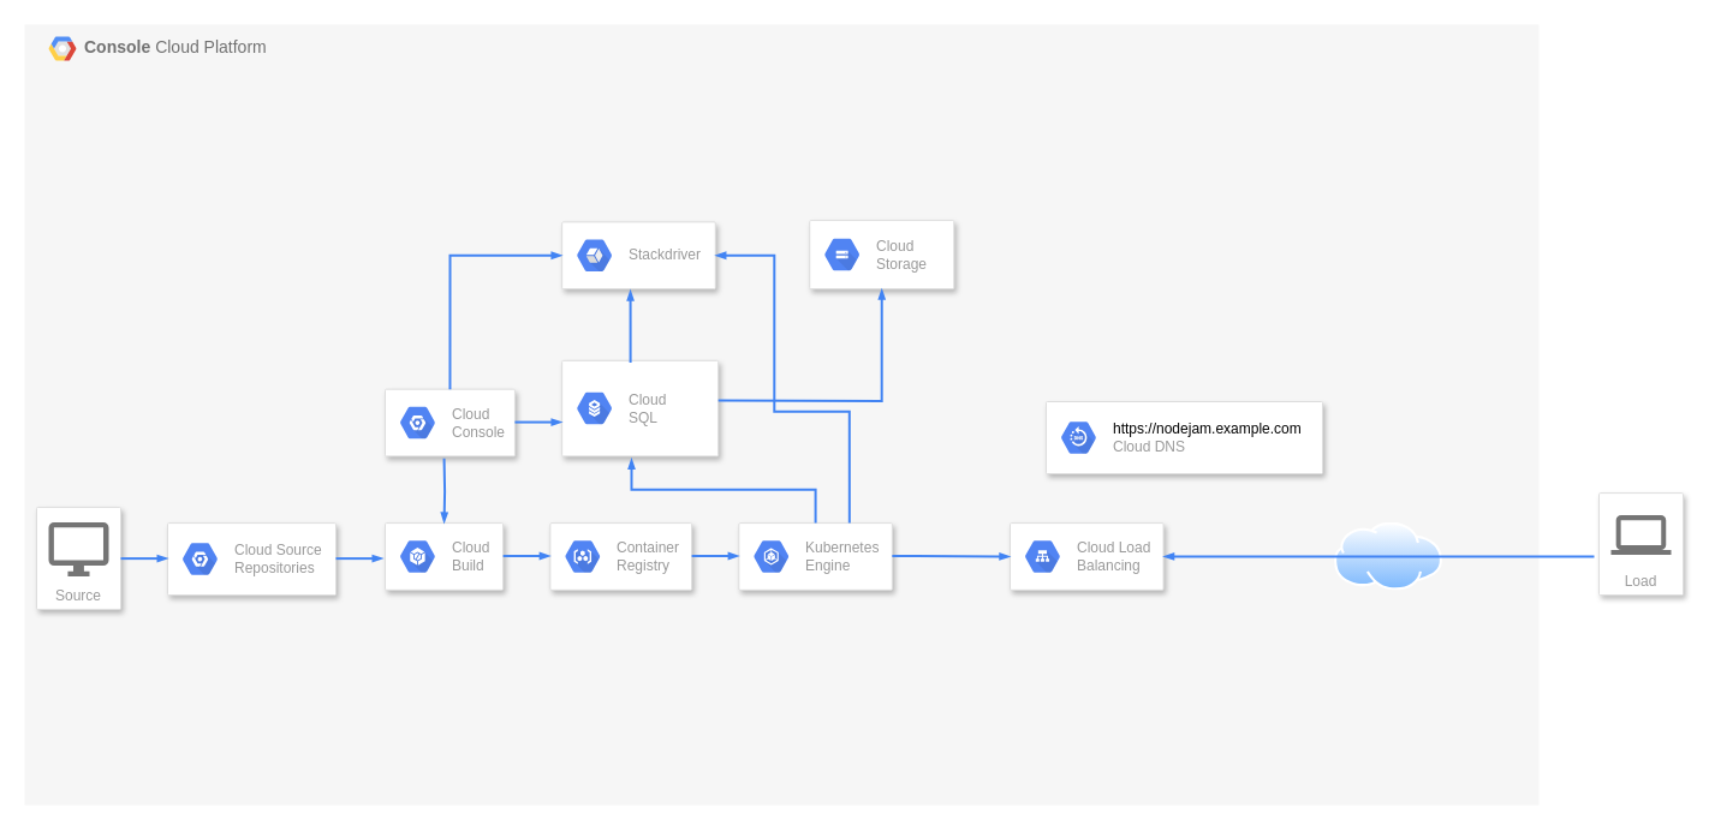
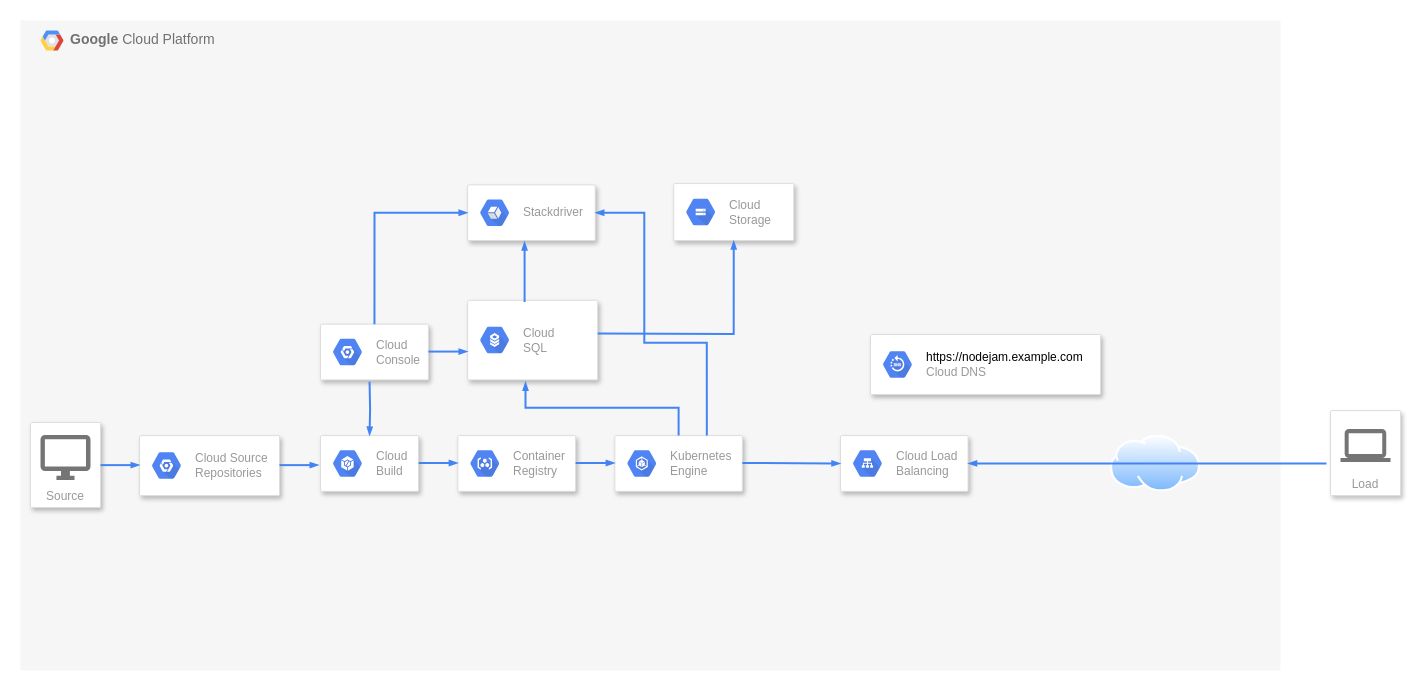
- <mxCell id="2" value="&lt;b&gt;Console &lt;/b&gt;Cloud Platform" style="fillColor=#F6F6F6;strokeColor=none;shadow=0;gradientColor=none;fontSize=14;align=left;spacing=10;fontColor=#717171;9E9E9E;verticalAlign=top;spacingTop=-4;fontStyle=0;spacingLeft=40;html=1;" parent="1" vertex="1"><mxGeometry x="20" y="20" width="1260" height="650" as="geometry" /></mxCell>
+ <mxCell id="2" value="&lt;b&gt;Google &lt;/b&gt;Cloud Platform" style="fillColor=#F6F6F6;strokeColor=none;shadow=0;gradientColor=none;fontSize=14;align=left;spacing=10;fontColor=#717171;9E9E9E;verticalAlign=top;spacingTop=-4;fontStyle=0;spacingLeft=40;html=1;" parent="1" vertex="1"><mxGeometry x="20" y="20" width="1260" height="650" as="geometry" /></mxCell>
